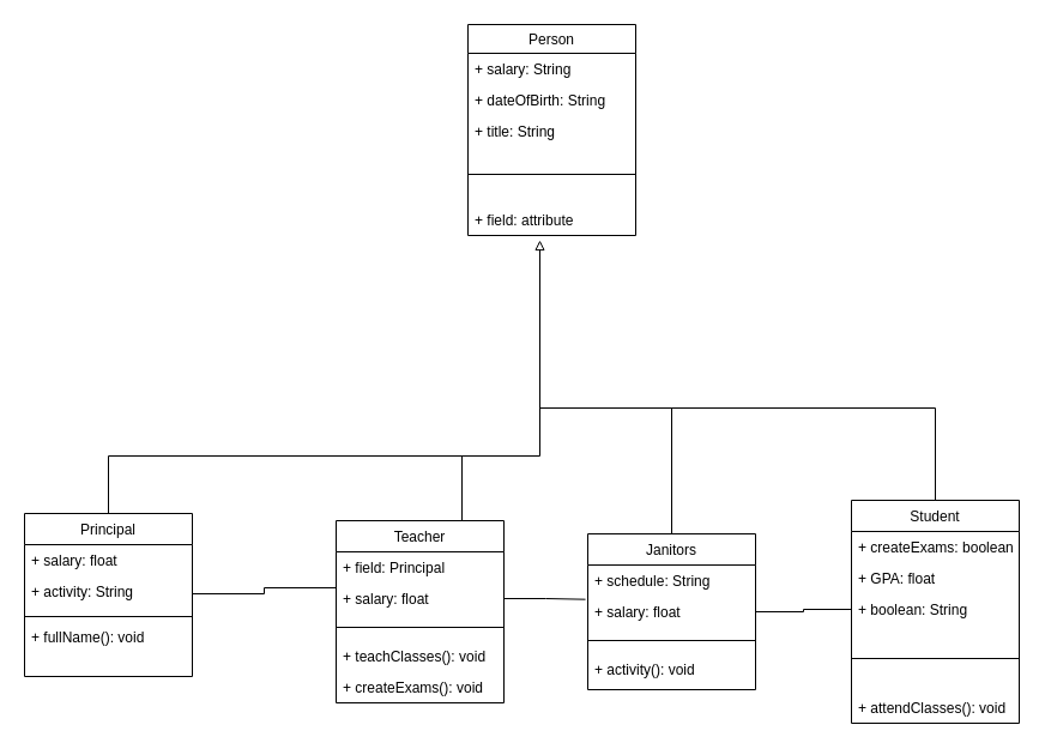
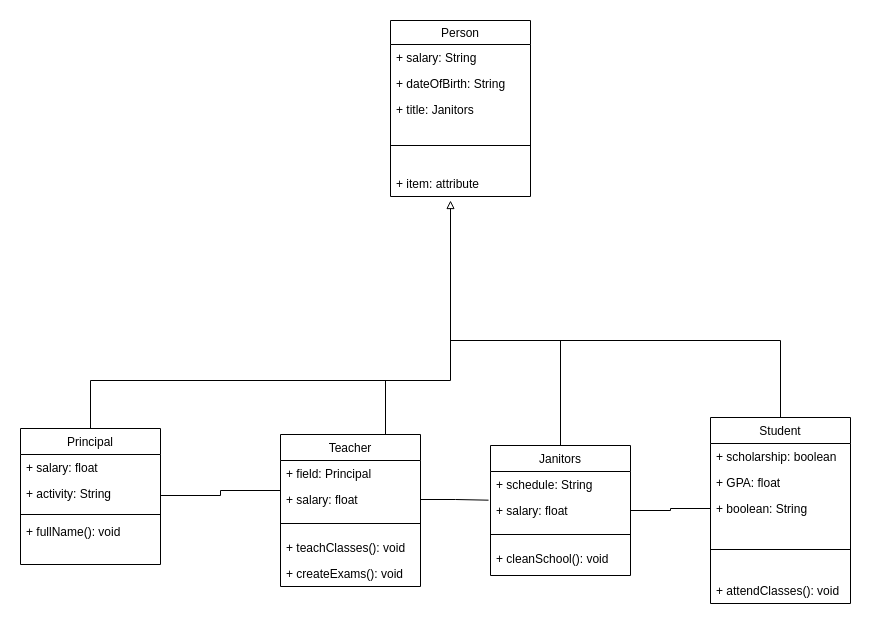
- <mxCell id="6" value="+ title: String" style="text;strokeColor=none;fillColor=none;align=left;verticalAlign=top;spacingLeft=4;spacingRight=4;overflow=hidden;rotatable=0;points=[[0,0.5],[1,0.5]];portConstraint=eastwest;" parent="3" vertex="1"><mxGeometry y="76" width="140" height="24" as="geometry" /></mxCell>
+ <mxCell id="6" value="+ title: Janitors" style="text;strokeColor=none;fillColor=none;align=left;verticalAlign=top;spacingLeft=4;spacingRight=4;overflow=hidden;rotatable=0;points=[[0,0.5],[1,0.5]];portConstraint=eastwest;" parent="3" vertex="1"><mxGeometry y="76" width="140" height="24" as="geometry" /></mxCell>
- <mxCell id="8" value="+ field: attribute" style="text;strokeColor=none;fillColor=none;align=left;verticalAlign=top;spacingLeft=4;spacingRight=4;overflow=hidden;rotatable=0;points=[[0,0.5],[1,0.5]];portConstraint=eastwest;" vertex="1" parent="3"><mxGeometry y="150" width="140" height="26" as="geometry" /></mxCell>
+ <mxCell id="8" value="+ item: attribute" style="text;strokeColor=none;fillColor=none;align=left;verticalAlign=top;spacingLeft=4;spacingRight=4;overflow=hidden;rotatable=0;points=[[0,0.5],[1,0.5]];portConstraint=eastwest;" vertex="1" parent="3"><mxGeometry y="150" width="140" height="26" as="geometry" /></mxCell>
- <mxCell id="23" value="+ createExams: boolean" style="text;strokeColor=none;fillColor=none;align=left;verticalAlign=top;spacingLeft=4;spacingRight=4;overflow=hidden;rotatable=0;points=[[0,0.5],[1,0.5]];portConstraint=eastwest;" parent="22" vertex="1"><mxGeometry y="26" width="140" height="26" as="geometry" /></mxCell>
+ <mxCell id="23" value="+ scholarship: boolean" style="text;strokeColor=none;fillColor=none;align=left;verticalAlign=top;spacingLeft=4;spacingRight=4;overflow=hidden;rotatable=0;points=[[0,0.5],[1,0.5]];portConstraint=eastwest;" parent="22" vertex="1"><mxGeometry y="26" width="140" height="26" as="geometry" /></mxCell>
- <mxCell id="33" value="+ activity(): void" style="text;strokeColor=none;fillColor=none;align=left;verticalAlign=top;spacingLeft=4;spacingRight=4;overflow=hidden;rotatable=0;points=[[0,0.5],[1,0.5]];portConstraint=eastwest;" vertex="1" parent="29"><mxGeometry y="100" width="140" height="30" as="geometry" /></mxCell>
+ <mxCell id="33" value="+ cleanSchool(): void" style="text;strokeColor=none;fillColor=none;align=left;verticalAlign=top;spacingLeft=4;spacingRight=4;overflow=hidden;rotatable=0;points=[[0,0.5],[1,0.5]];portConstraint=eastwest;" vertex="1" parent="29"><mxGeometry y="100" width="140" height="30" as="geometry" /></mxCell>
